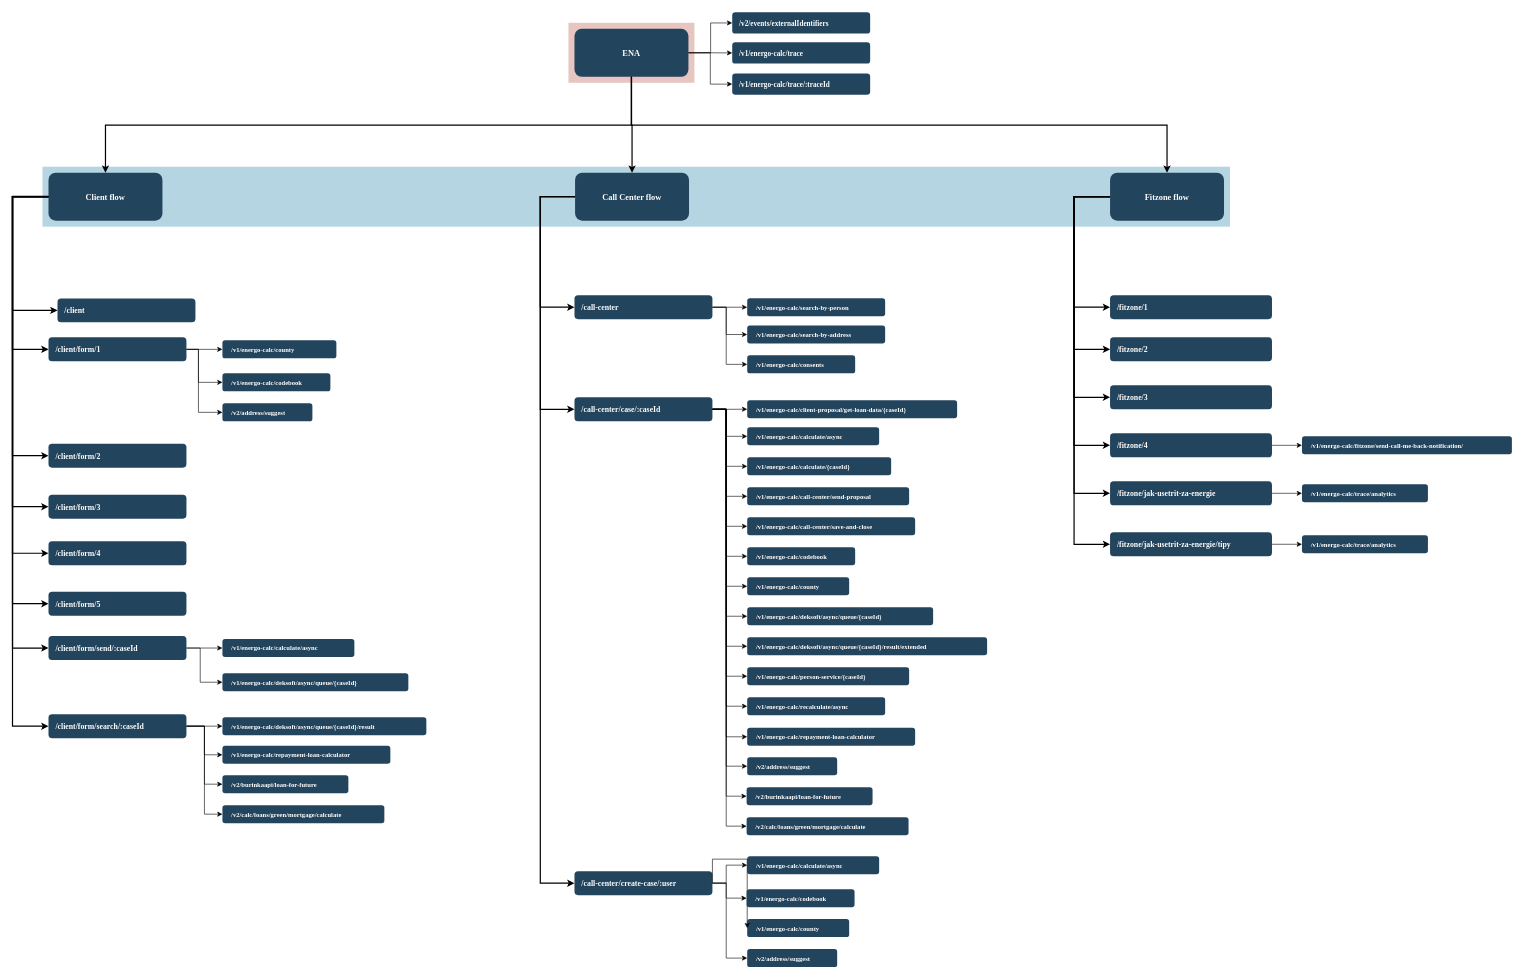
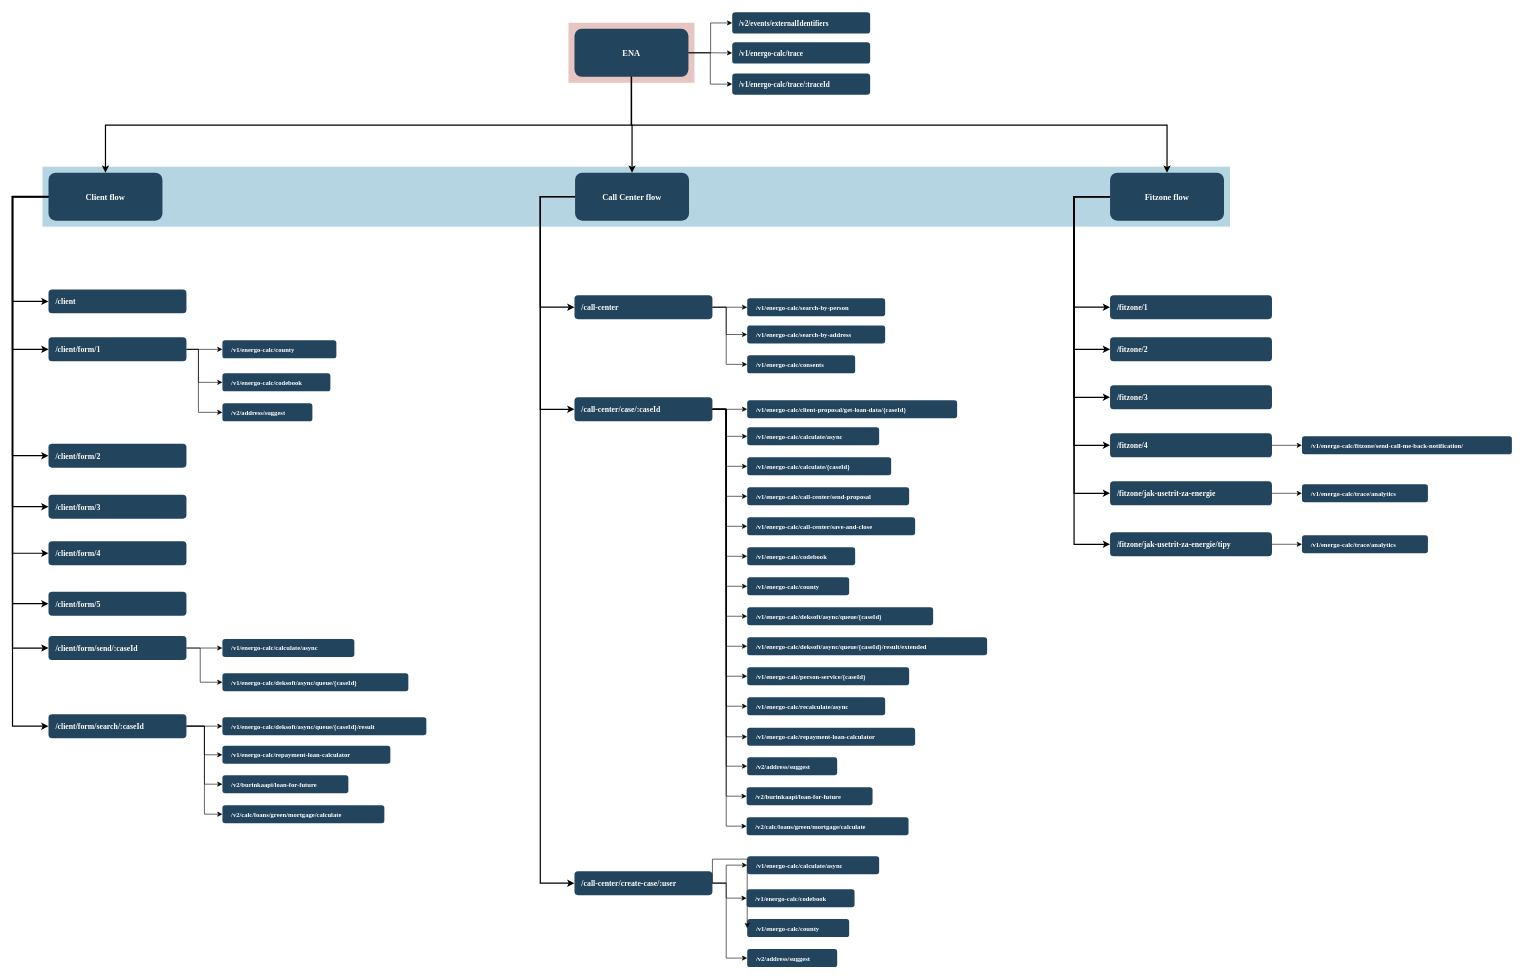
- <mxCell id="11" value="/client" style="rounded=1;fillColor=#23445D;gradientColor=none;strokeColor=none;fontColor=#FFFFFF;fontStyle=1;fontFamily=Tahoma;fontSize=13;spacingLeft=10;align=left;" parent="1" vertex="1"><mxGeometry x="95" y="497" width="230" height="40" as="geometry" /></mxCell>
+ <mxCell id="11" value="/client" style="rounded=1;fillColor=#23445D;gradientColor=none;strokeColor=none;fontColor=#FFFFFF;fontStyle=1;fontFamily=Tahoma;fontSize=13;spacingLeft=10;align=left;" parent="1" vertex="1"><mxGeometry x="80" y="482" width="230" height="40" as="geometry" /></mxCell>
